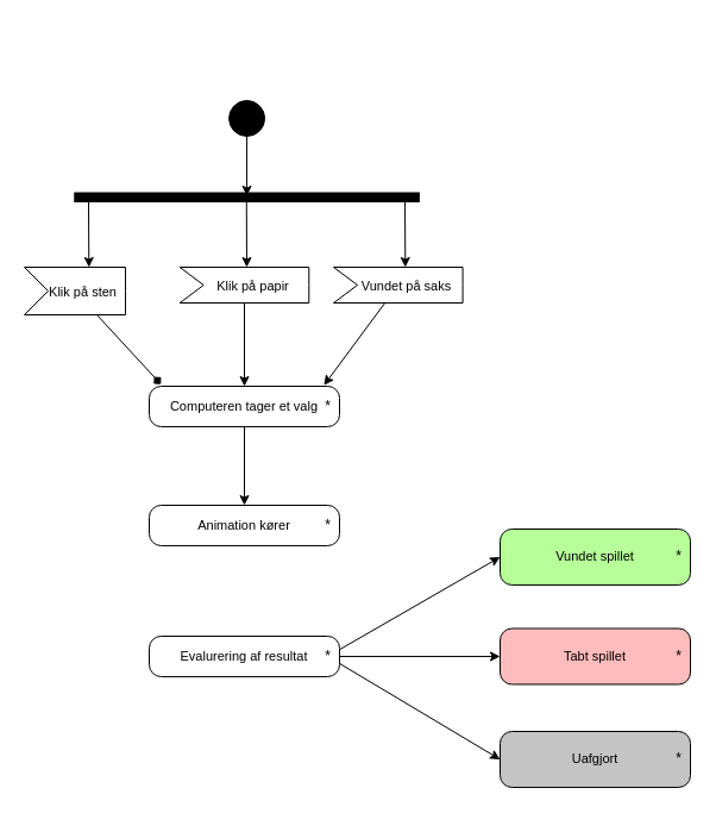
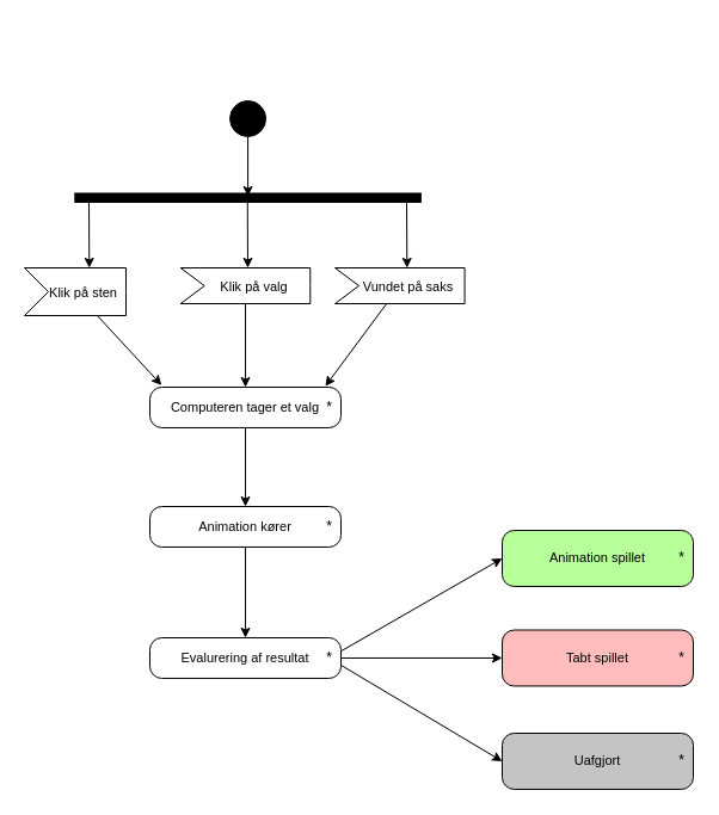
- <mxCell id="7" value="&lt;font style=&quot;font-size: 11px;&quot;&gt;Klik på papir&lt;/font&gt;" style="html=1;shape=mxgraph.infographic.ribbonSimple;notch1=20;notch2=0;align=center;verticalAlign=middle;fontSize=14;fontStyle=0;fillColor=#FFFFFF;flipH=0;spacingRight=0;spacingLeft=14;whiteSpace=wrap;" vertex="1" parent="1"><mxGeometry x="150.71" y="224" width="108.58" height="30" as="geometry" /></mxCell>
+ <mxCell id="7" value="&lt;font style=&quot;font-size: 11px;&quot;&gt;Klik på valg&lt;/font&gt;" style="html=1;shape=mxgraph.infographic.ribbonSimple;notch1=20;notch2=0;align=center;verticalAlign=middle;fontSize=14;fontStyle=0;fillColor=#FFFFFF;flipH=0;spacingRight=0;spacingLeft=14;whiteSpace=wrap;" vertex="1" parent="1"><mxGeometry x="150.71" y="224" width="108.58" height="30" as="geometry" /></mxCell>
- <mxCell id="16" style="edgeStyle=none;html=1;entryX=0.061;entryY=-0.051;entryDx=0;entryDy=0;entryPerimeter=0;endArrow=diamond;" edge="1" parent="1" source="5" target="13"><mxGeometry relative="1" as="geometry"><mxPoint x="133" y="321" as="targetPoint" /></mxGeometry></mxCell>
+ <mxCell id="16" style="edgeStyle=none;html=1;entryX=0.061;entryY=-0.051;entryDx=0;entryDy=0;entryPerimeter=0;" edge="1" parent="1" source="5" target="13"><mxGeometry relative="1" as="geometry"><mxPoint x="133" y="321" as="targetPoint" /></mxGeometry></mxCell>
- <mxCell id="22" value="&lt;span style=&quot;font-size: 11px;&quot;&gt;Vundet spillet&lt;/span&gt;" style="html=1;dashed=0;rounded=1;absoluteArcSize=1;arcSize=20;verticalAlign=middle;align=center;whiteSpace=wrap;fillColor=#B7FF99;" vertex="1" parent="1"><mxGeometry x="420" y="444" width="160" height="46.96" as="geometry" /></mxCell>
+ <mxCell id="22" value="&lt;span style=&quot;font-size: 11px;&quot;&gt;Animation spillet&lt;/span&gt;" style="html=1;dashed=0;rounded=1;absoluteArcSize=1;arcSize=20;verticalAlign=middle;align=center;whiteSpace=wrap;fillColor=#B7FF99;" vertex="1" parent="1"><mxGeometry x="420" y="444" width="160" height="46.96" as="geometry" /></mxCell>
+ <mxCell id="17" style="edgeStyle=none;html=1;" edge="1" parent="1" source="18" target="20"><mxGeometry relative="1" as="geometry" /></mxCell>
